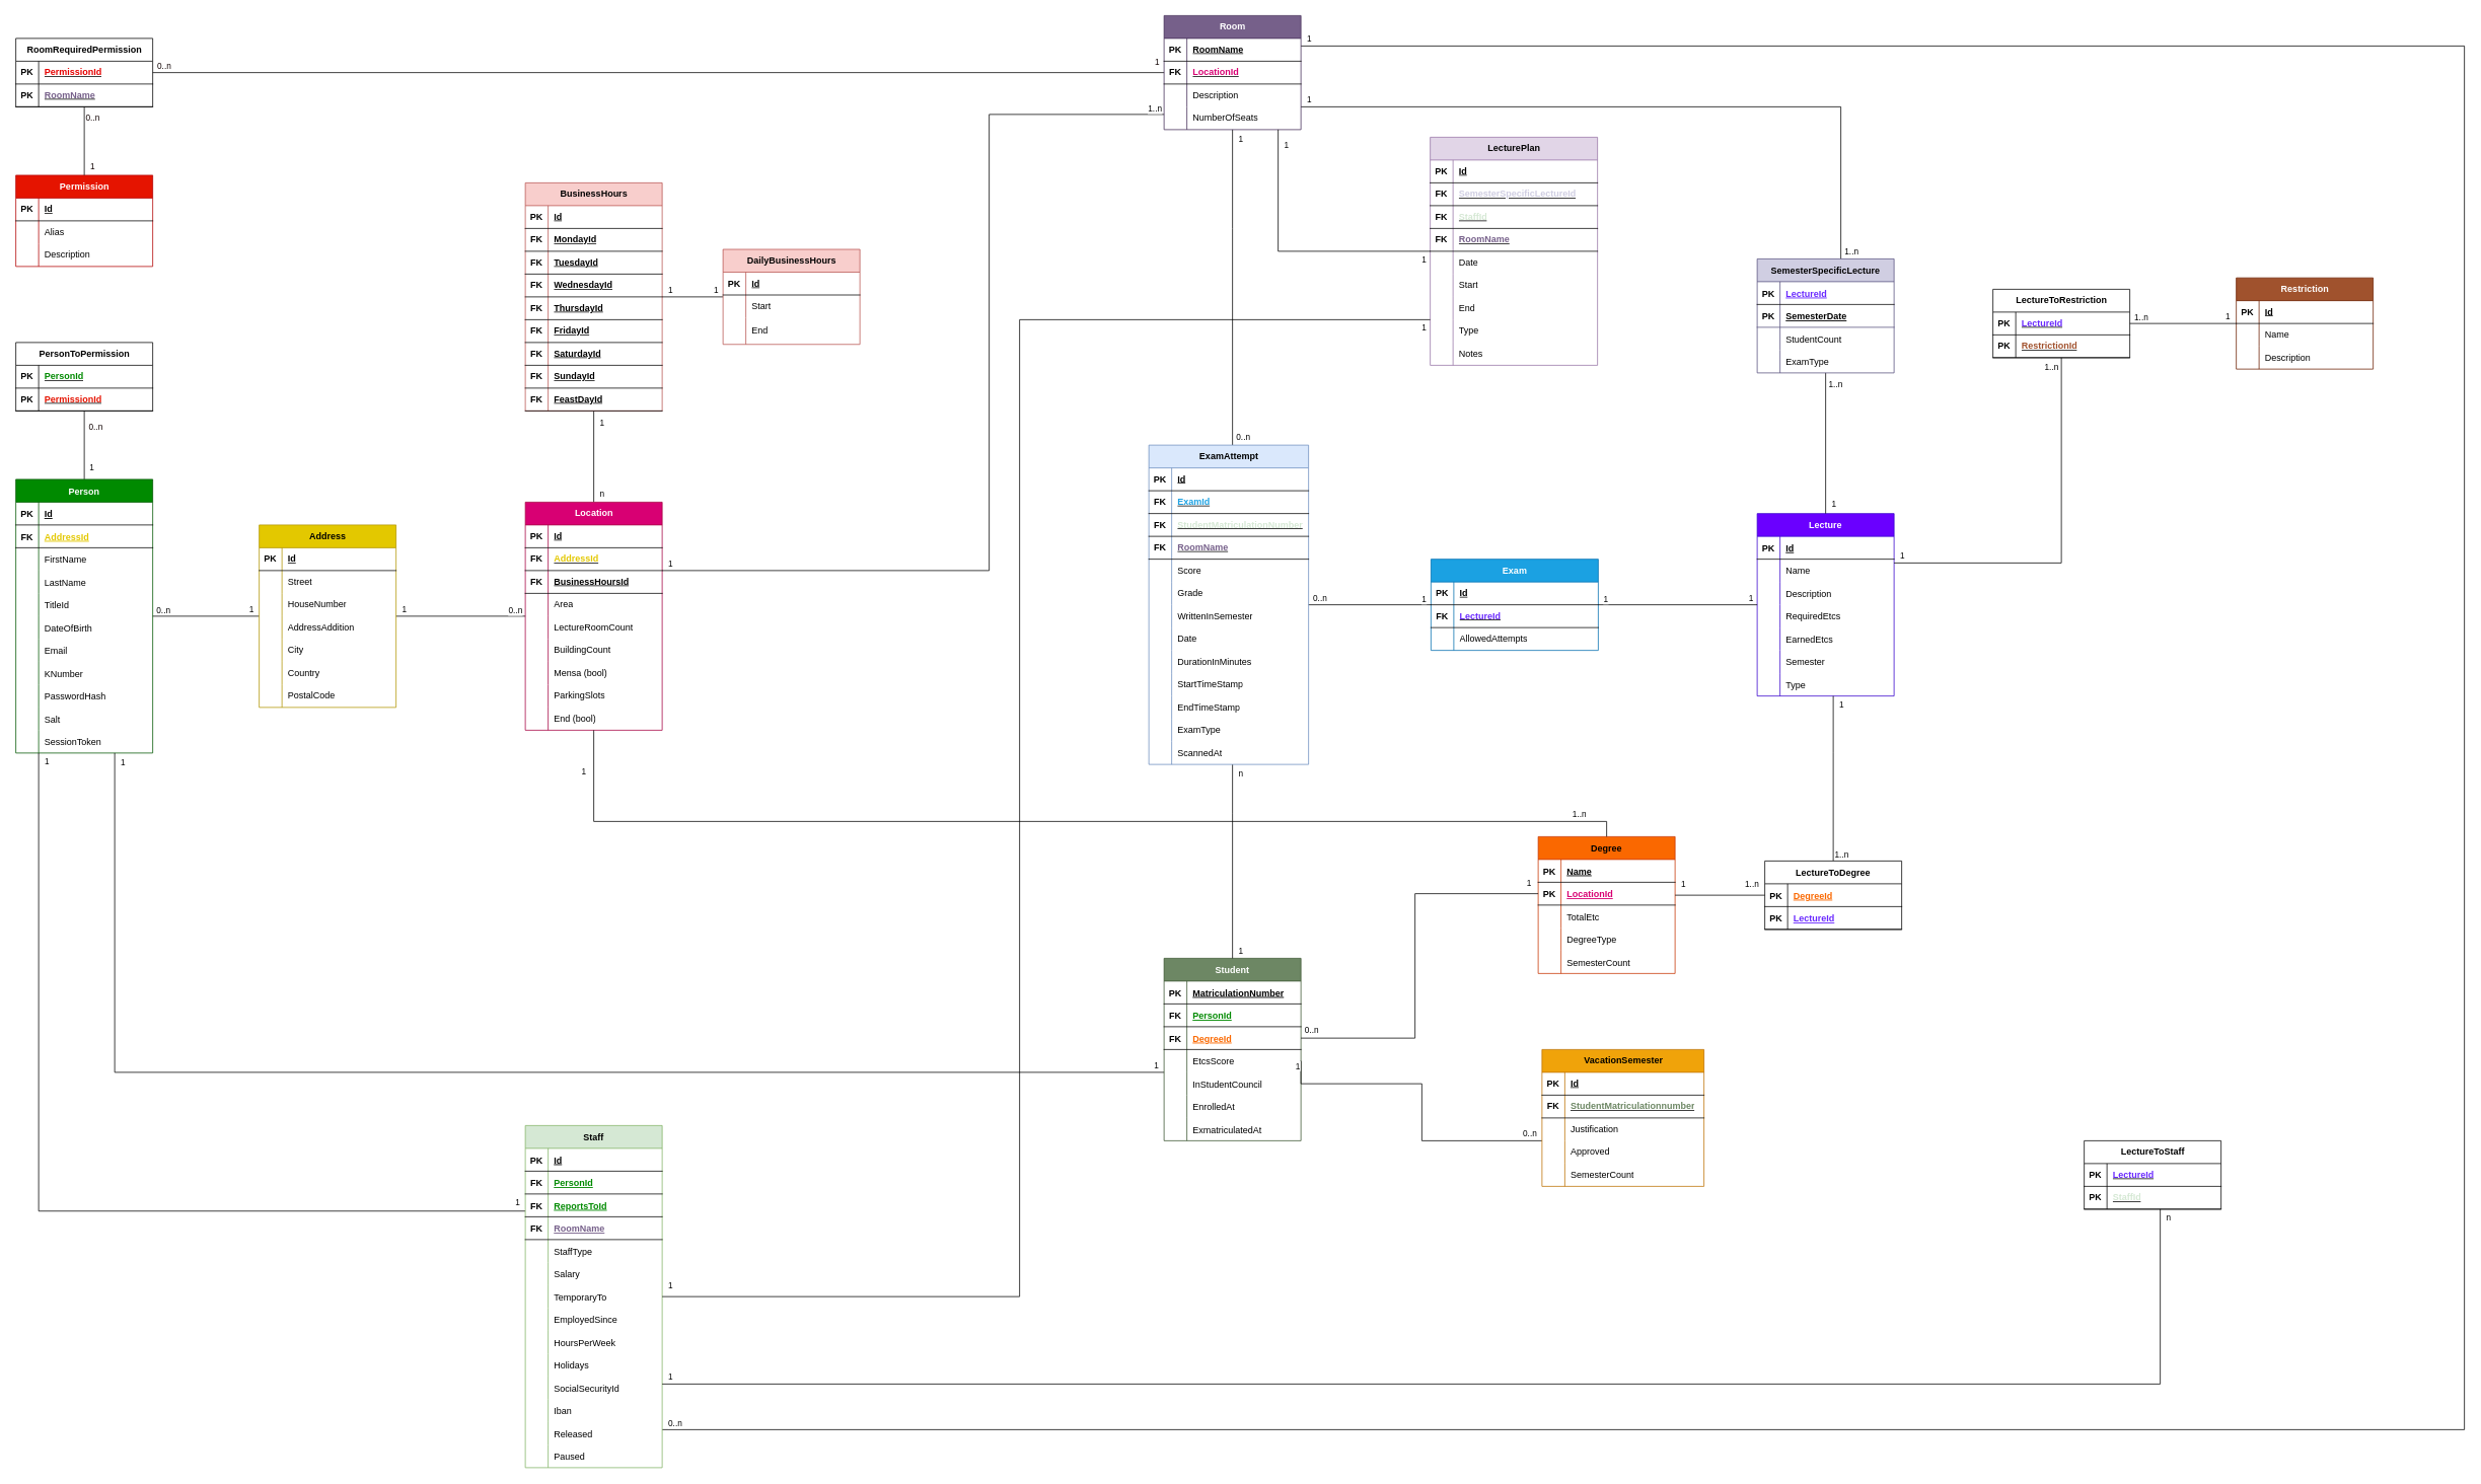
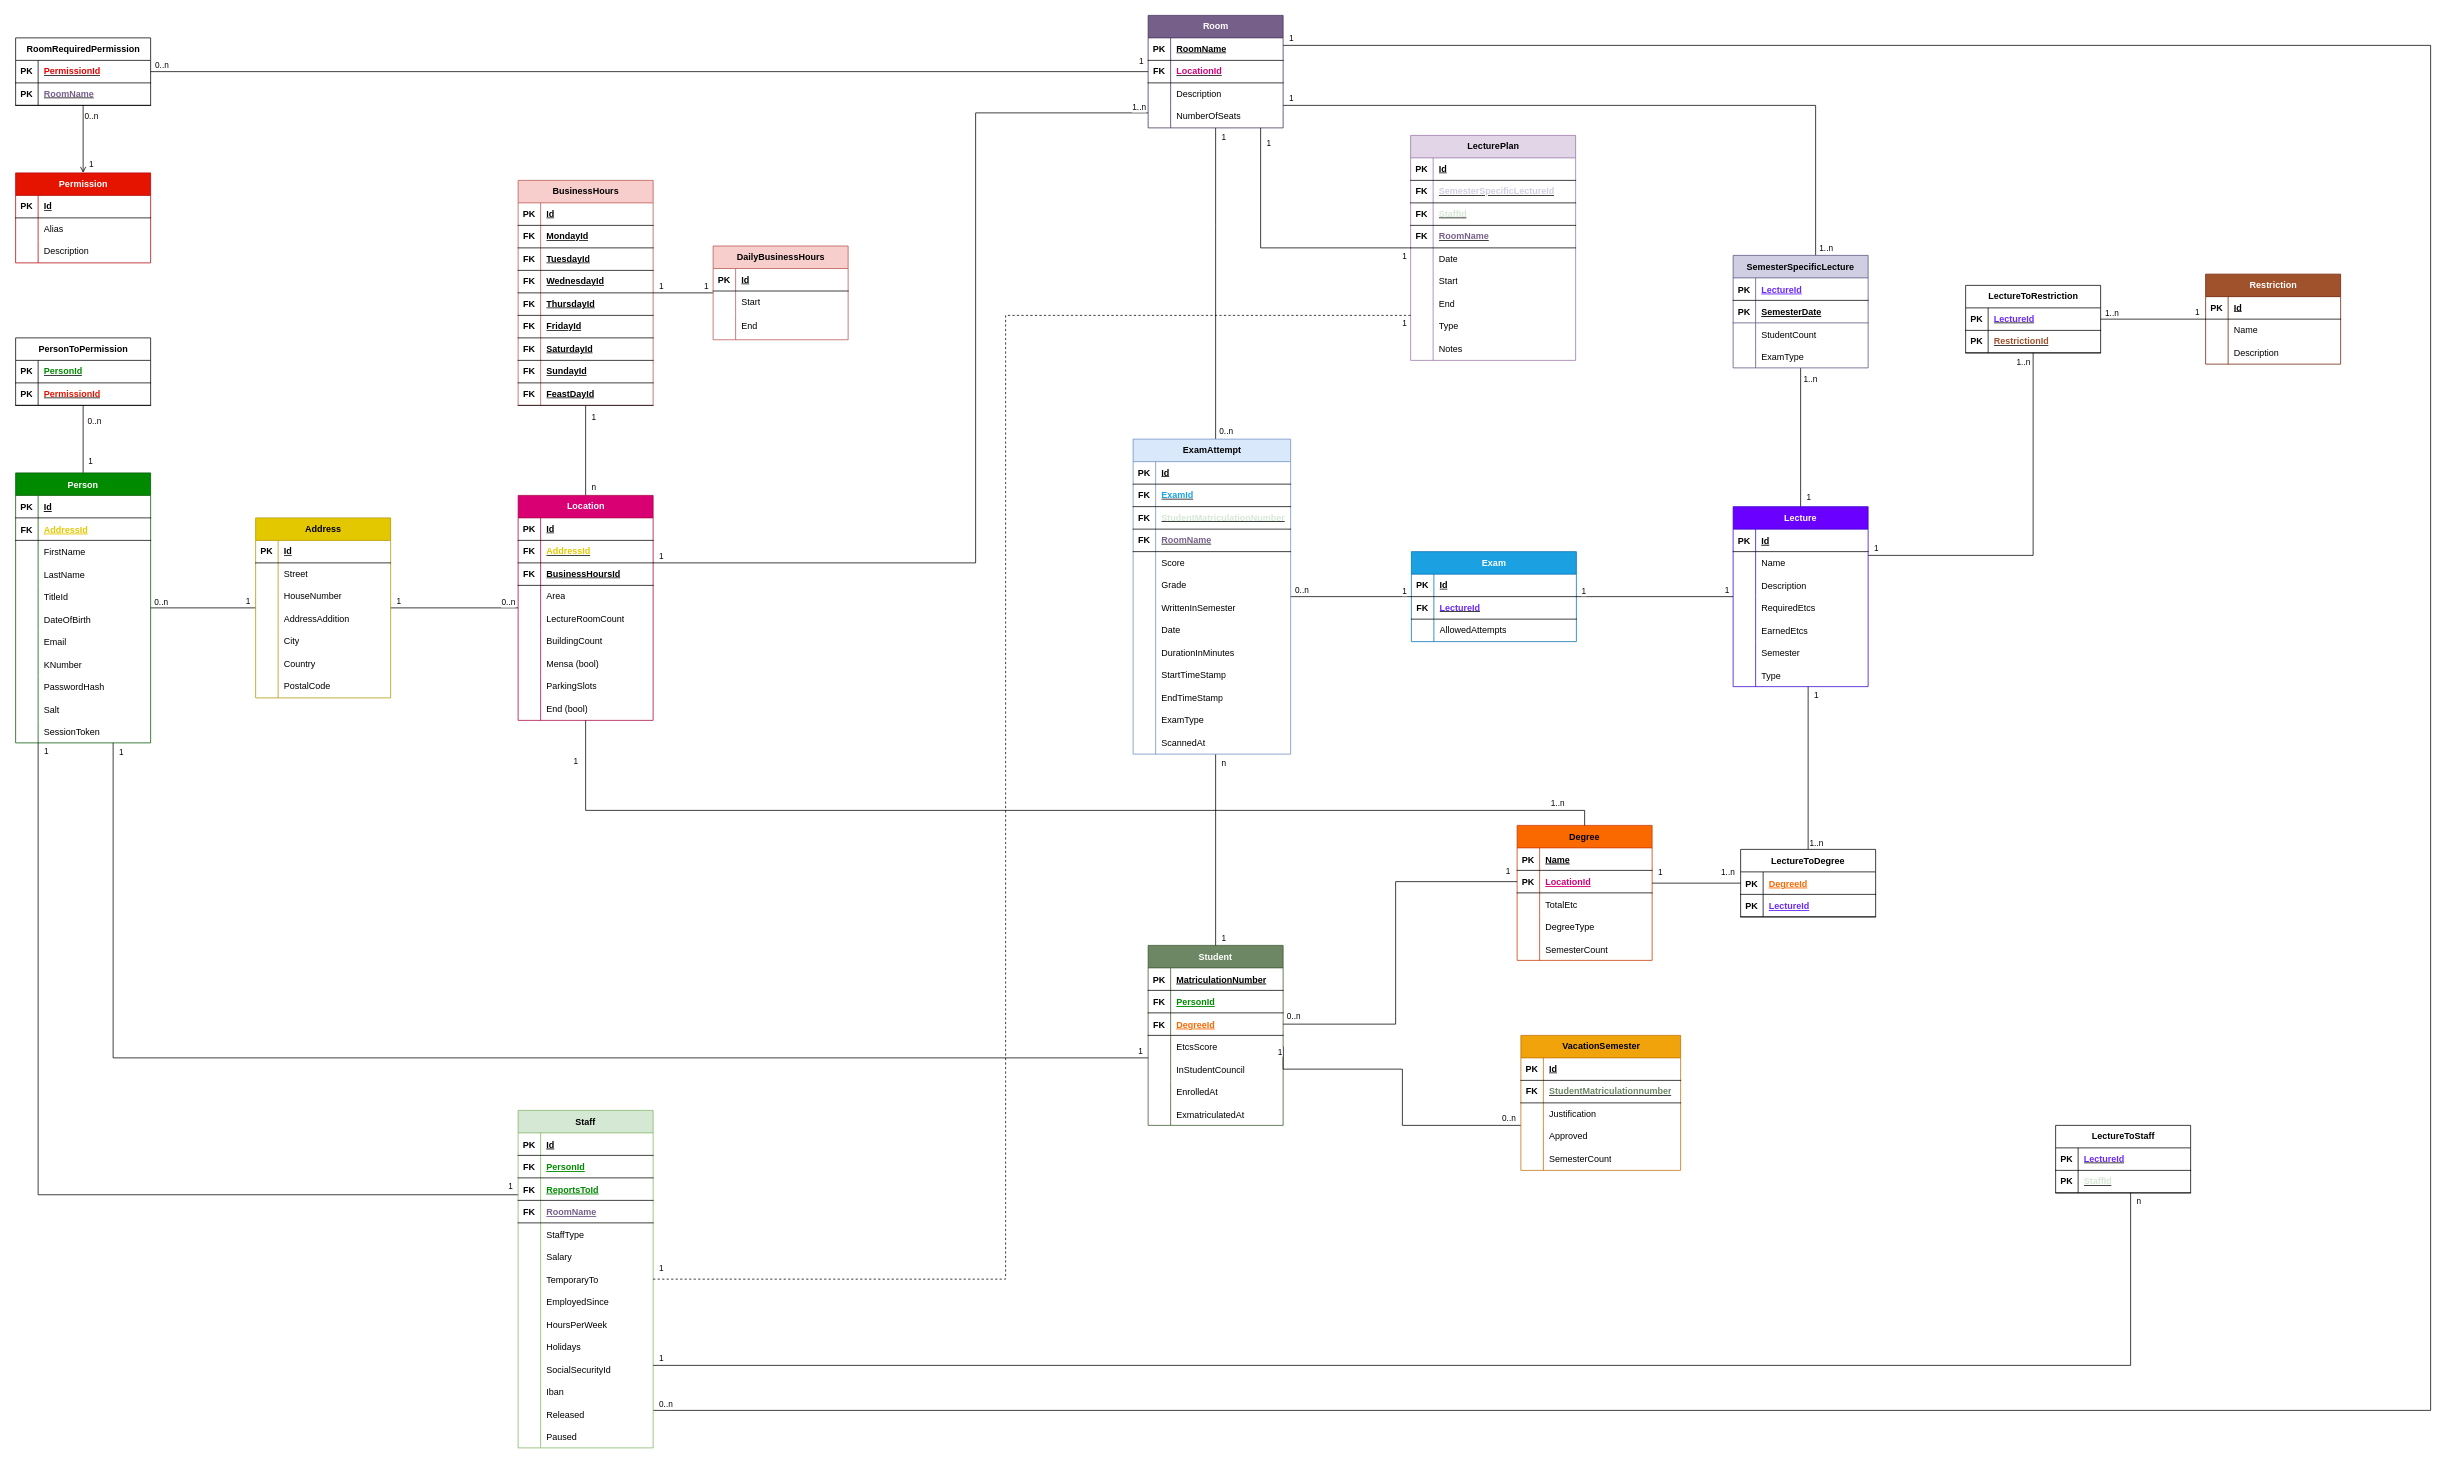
- <mxCell id="386" style="edgeStyle=orthogonalEdgeStyle;rounded=0;orthogonalLoop=1;jettySize=auto;html=1;endArrow=none;endFill=0;" parent="1" source="389" target="376" edge="1"><mxGeometry relative="1" as="geometry" /></mxCell>
+ <mxCell id="386" style="edgeStyle=orthogonalEdgeStyle;rounded=0;orthogonalLoop=1;jettySize=auto;html=1;endArrow=open;endFill=0;" parent="1" source="389" target="376" edge="1"><mxGeometry relative="1" as="geometry" /></mxCell>
- <mxCell id="482" style="edgeStyle=orthogonalEdgeStyle;rounded=0;orthogonalLoop=1;jettySize=auto;html=1;endArrow=none;endFill=0;" parent="1" source="451" target="88" edge="1"><mxGeometry relative="1" as="geometry"><Array as="points"><mxPoint x="1340" y="420" /><mxPoint x="1340" y="1705" /></Array><mxPoint x="1860" y="420" as="sourcePoint" /><mxPoint x="1660" y="260" as="targetPoint" /></mxGeometry></mxCell>
+ <mxCell id="482" style="edgeStyle=orthogonalEdgeStyle;rounded=0;orthogonalLoop=1;jettySize=auto;html=1;endArrow=none;endFill=0;dashed=1;" parent="1" source="451" target="88" edge="1"><mxGeometry relative="1" as="geometry"><Array as="points"><mxPoint x="1340" y="420" /><mxPoint x="1340" y="1705" /></Array><mxPoint x="1860" y="420" as="sourcePoint" /><mxPoint x="1660" y="260" as="targetPoint" /></mxGeometry></mxCell>
